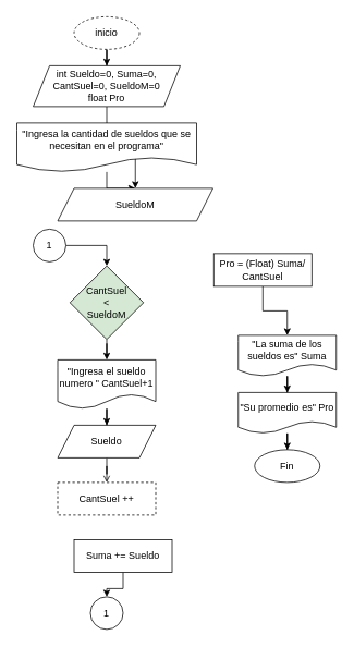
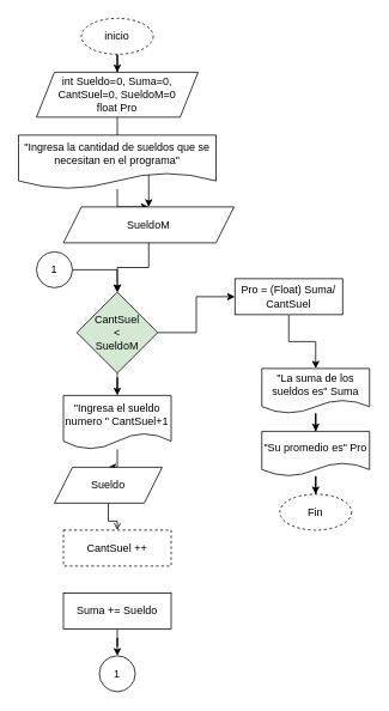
+ <mxCell id="22" value="" style="edgeStyle=orthogonalEdgeStyle;rounded=0;orthogonalLoop=1;jettySize=auto;html=1;entryX=0.5;entryY=0;entryDx=0;entryDy=0;" parent="1" source="23" target="8" edge="1"><mxGeometry relative="1" as="geometry"><mxPoint x="131" y="320" as="targetPoint" /></mxGeometry></mxCell>
+ <mxCell id="6" value="" style="edgeStyle=orthogonalEdgeStyle;rounded=0;orthogonalLoop=1;jettySize=auto;html=1;entryX=0;entryY=0.5;entryDx=0;entryDy=0;" parent="1" source="8" target="19" edge="1"><mxGeometry relative="1" as="geometry"><mxPoint x="230" y="370" as="targetPoint" /></mxGeometry></mxCell>
- <mxCell id="27" value="Sueldo" style="shape=parallelogram;perimeter=parallelogramPerimeter;whiteSpace=wrap;html=1;fixedSize=1;" parent="1" vertex="1"><mxGeometry x="70" y="520" width="120" height="40" as="geometry" /></mxCell>
+ <mxCell id="27" value="Sueldo" style="shape=parallelogram;perimeter=parallelogramPerimeter;whiteSpace=wrap;html=1;fixedSize=1;" parent="1" vertex="1"><mxGeometry x="60" y="520" width="120" height="40" as="geometry" /></mxCell>
- <mxCell id="15" value="Fin" style="ellipse;whiteSpace=wrap;html=1;" parent="1" vertex="1"><mxGeometry x="311" y="550" width="80" height="40" as="geometry" /></mxCell>
+ <mxCell id="15" value="Fin" style="ellipse;whiteSpace=wrap;html=1;dashed=1;" parent="1" vertex="1"><mxGeometry x="311" y="550" width="80" height="40" as="geometry" /></mxCell>
- <mxCell id="10" value="Suma += Sueldo" style="rounded=0;whiteSpace=wrap;html=1;" parent="1" vertex="1"><mxGeometry x="90" y="660" width="120" height="40" as="geometry" /></mxCell>
+ <mxCell id="10" value="Suma += Sueldo" style="rounded=0;whiteSpace=wrap;html=1;" parent="1" vertex="1"><mxGeometry x="70" y="660" width="120" height="40" as="geometry" /></mxCell>
